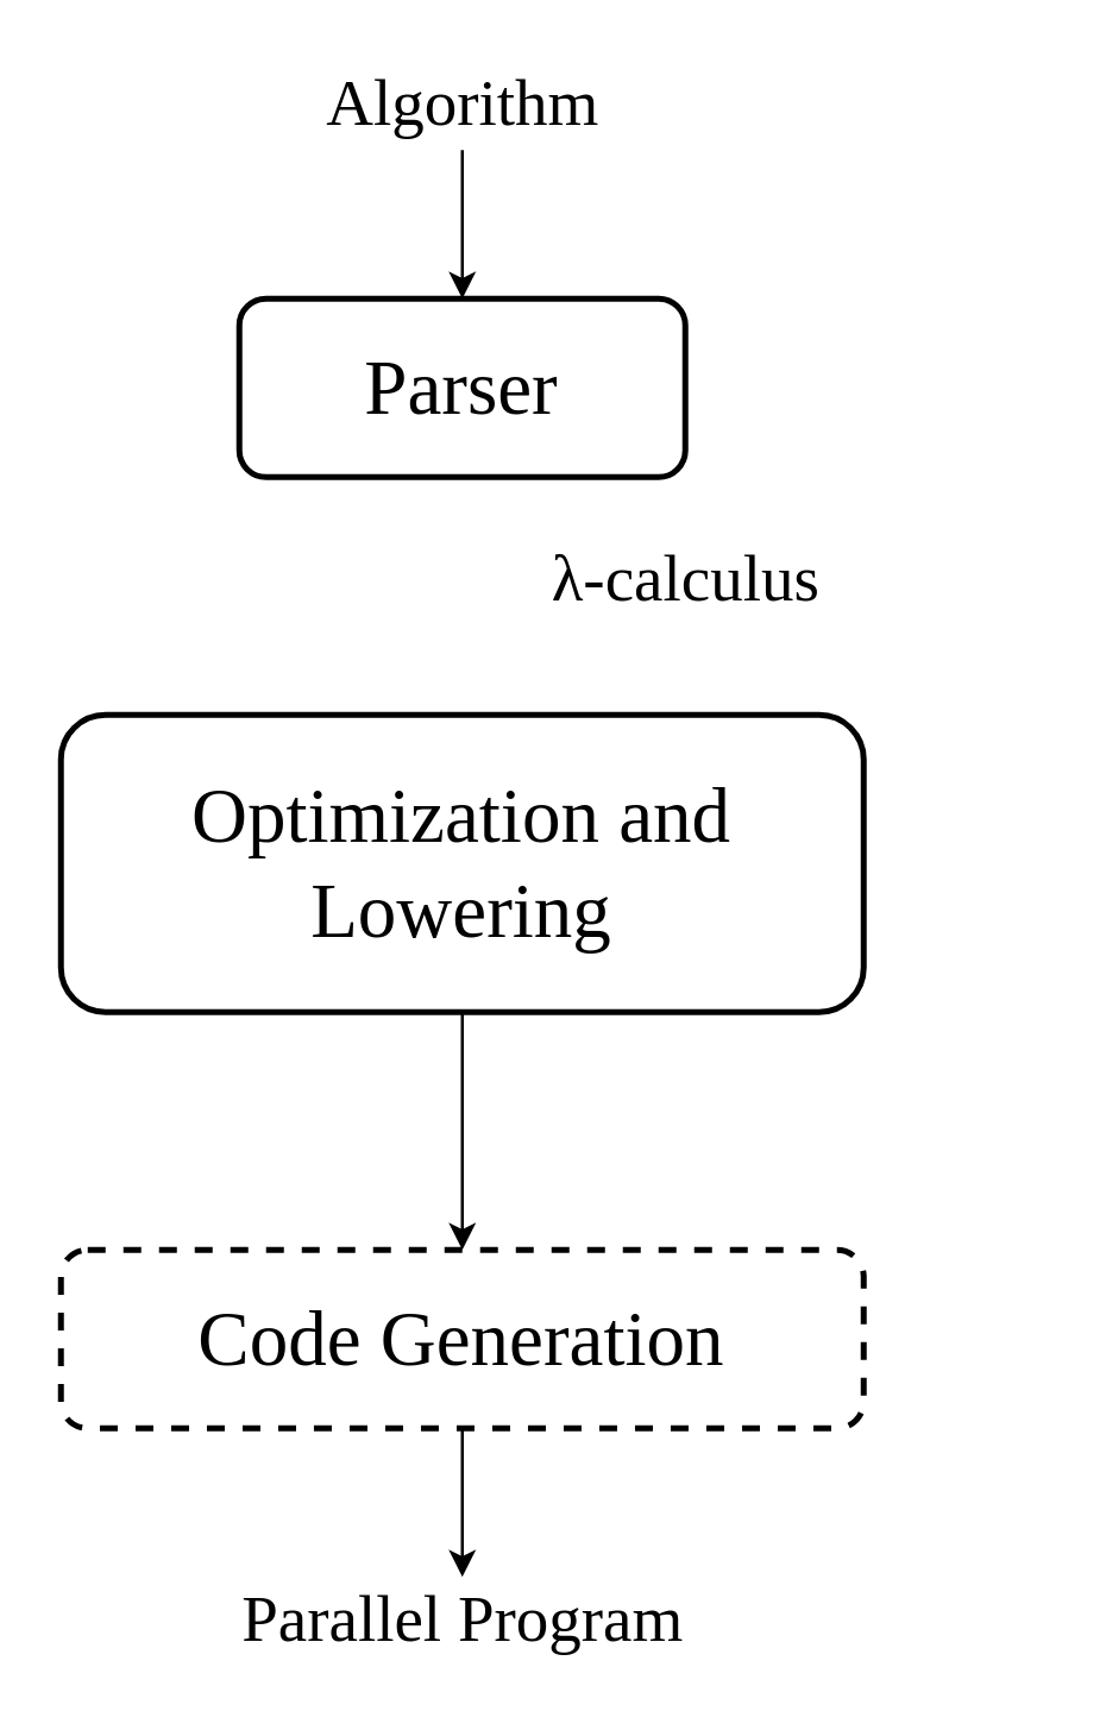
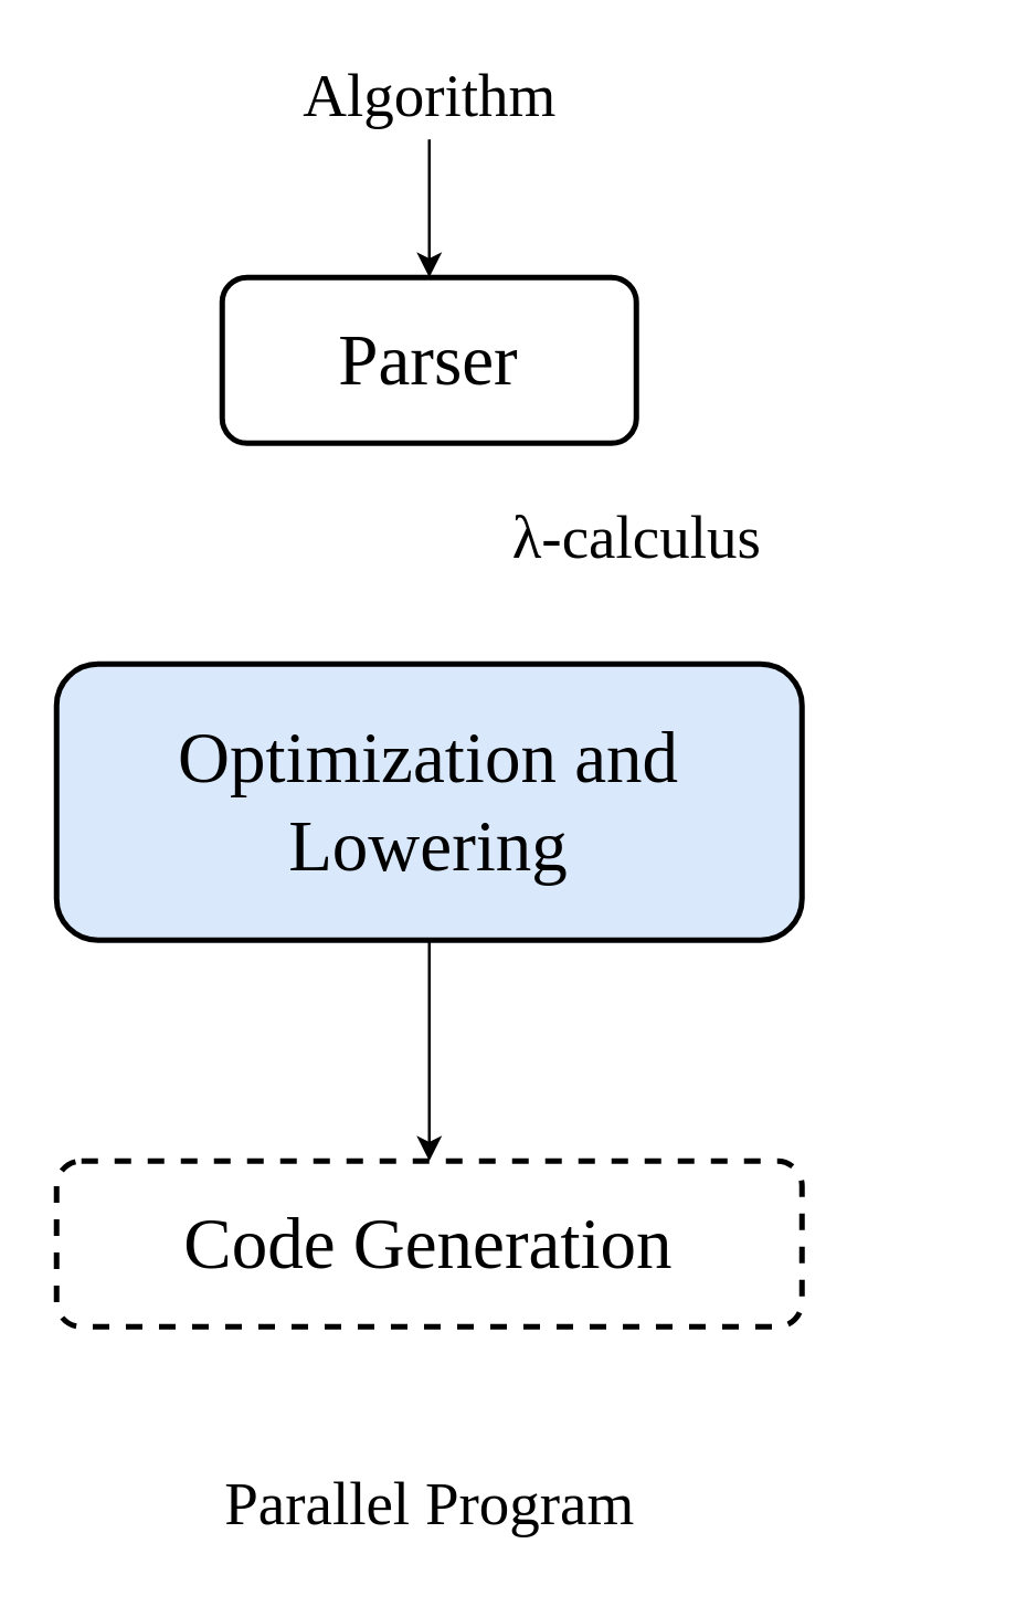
- <mxCell id="4" value="Optimization and Lowering" style="rounded=1;whiteSpace=wrap;html=1;fontFamily=Roboto Slab;fontSize=26;strokeWidth=2;" parent="2" vertex="1"><mxGeometry y="220" width="270" height="100" as="geometry" /></mxCell>
+ <mxCell id="4" value="Optimization and Lowering" style="rounded=1;whiteSpace=wrap;html=1;fontFamily=Roboto Slab;fontSize=26;strokeWidth=2;fillColor=#dae8fc;" parent="2" vertex="1"><mxGeometry y="220" width="270" height="100" as="geometry" /></mxCell>
- <mxCell id="9" value="" style="edgeStyle=none;rounded=0;orthogonalLoop=1;jettySize=auto;html=1;fontFamily=Roboto Slab;fontSize=22;" parent="2" source="5" target="8" edge="1"><mxGeometry relative="1" as="geometry" /></mxCell>
